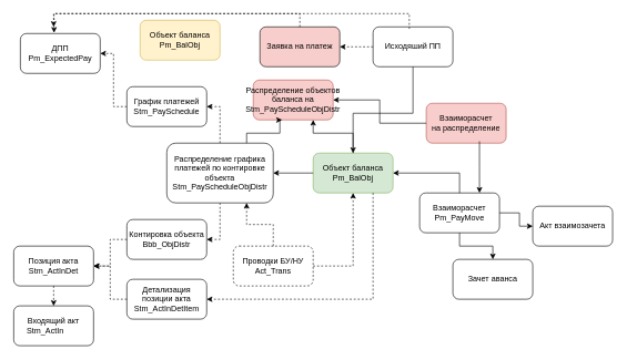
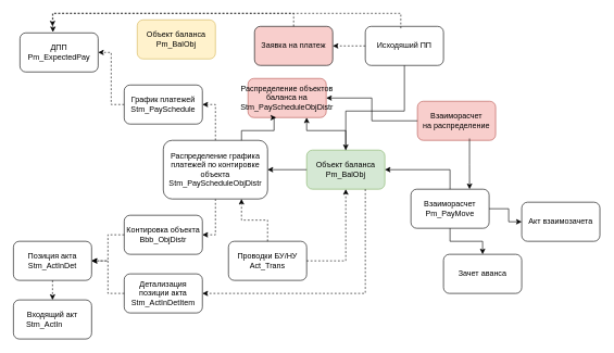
- <mxCell id="17" value="Проводки БУ/НУ&lt;br&gt;&lt;div&gt;Асt_Trans&lt;/div&gt;" style="rounded=1;whiteSpace=wrap;html=1;dashed=1;" vertex="1" parent="1"><mxGeometry x="350" y="370" width="120" height="60" as="geometry" /></mxCell>
+ <mxCell id="17" value="Проводки БУ/НУ&lt;br&gt;&lt;div&gt;Асt_Trans&lt;/div&gt;" style="rounded=1;whiteSpace=wrap;html=1;" vertex="1" parent="1"><mxGeometry x="350" y="370" width="120" height="60" as="geometry" /></mxCell>
